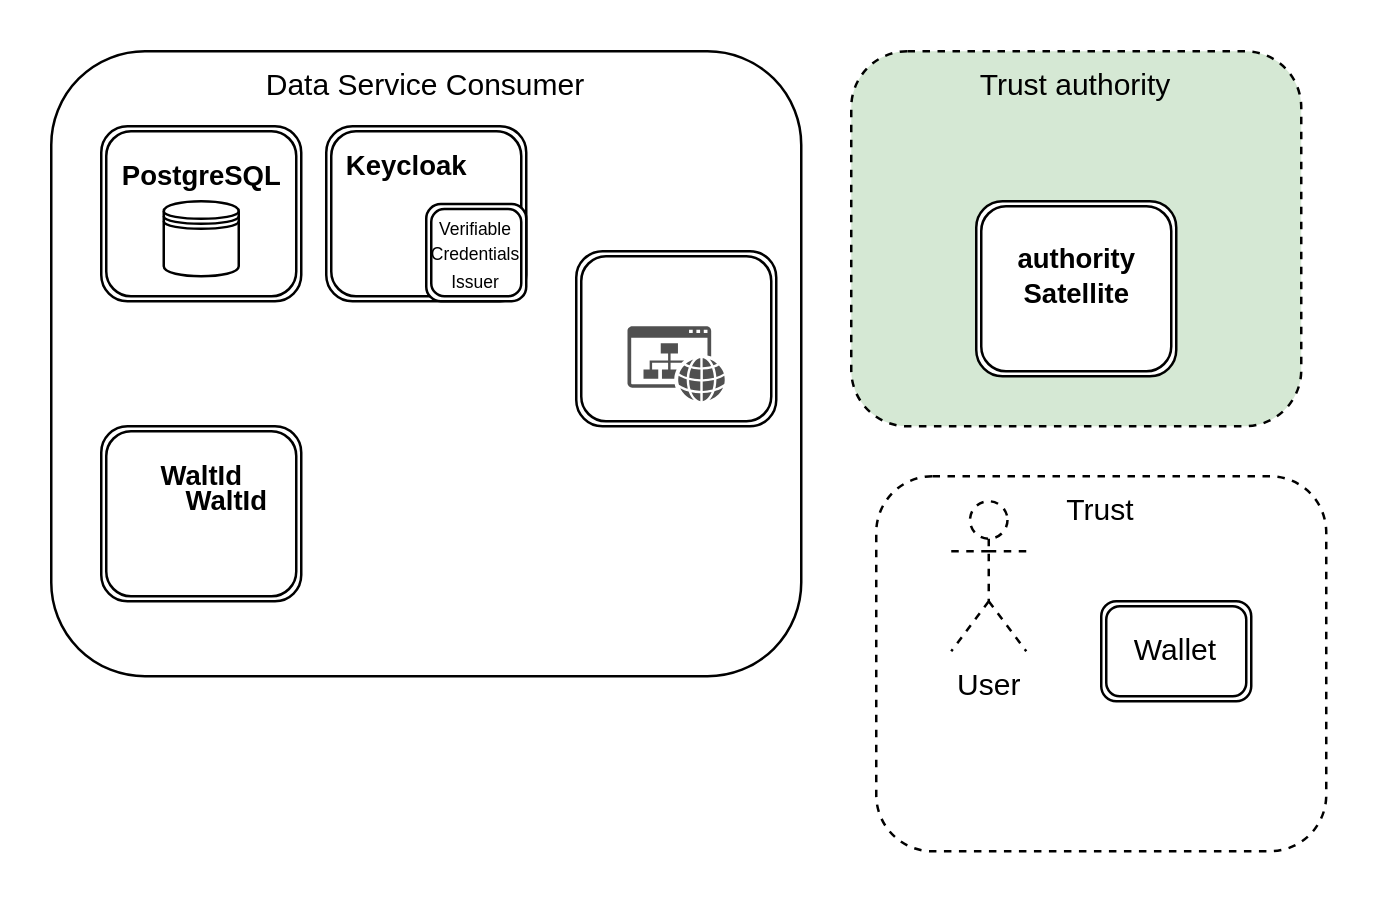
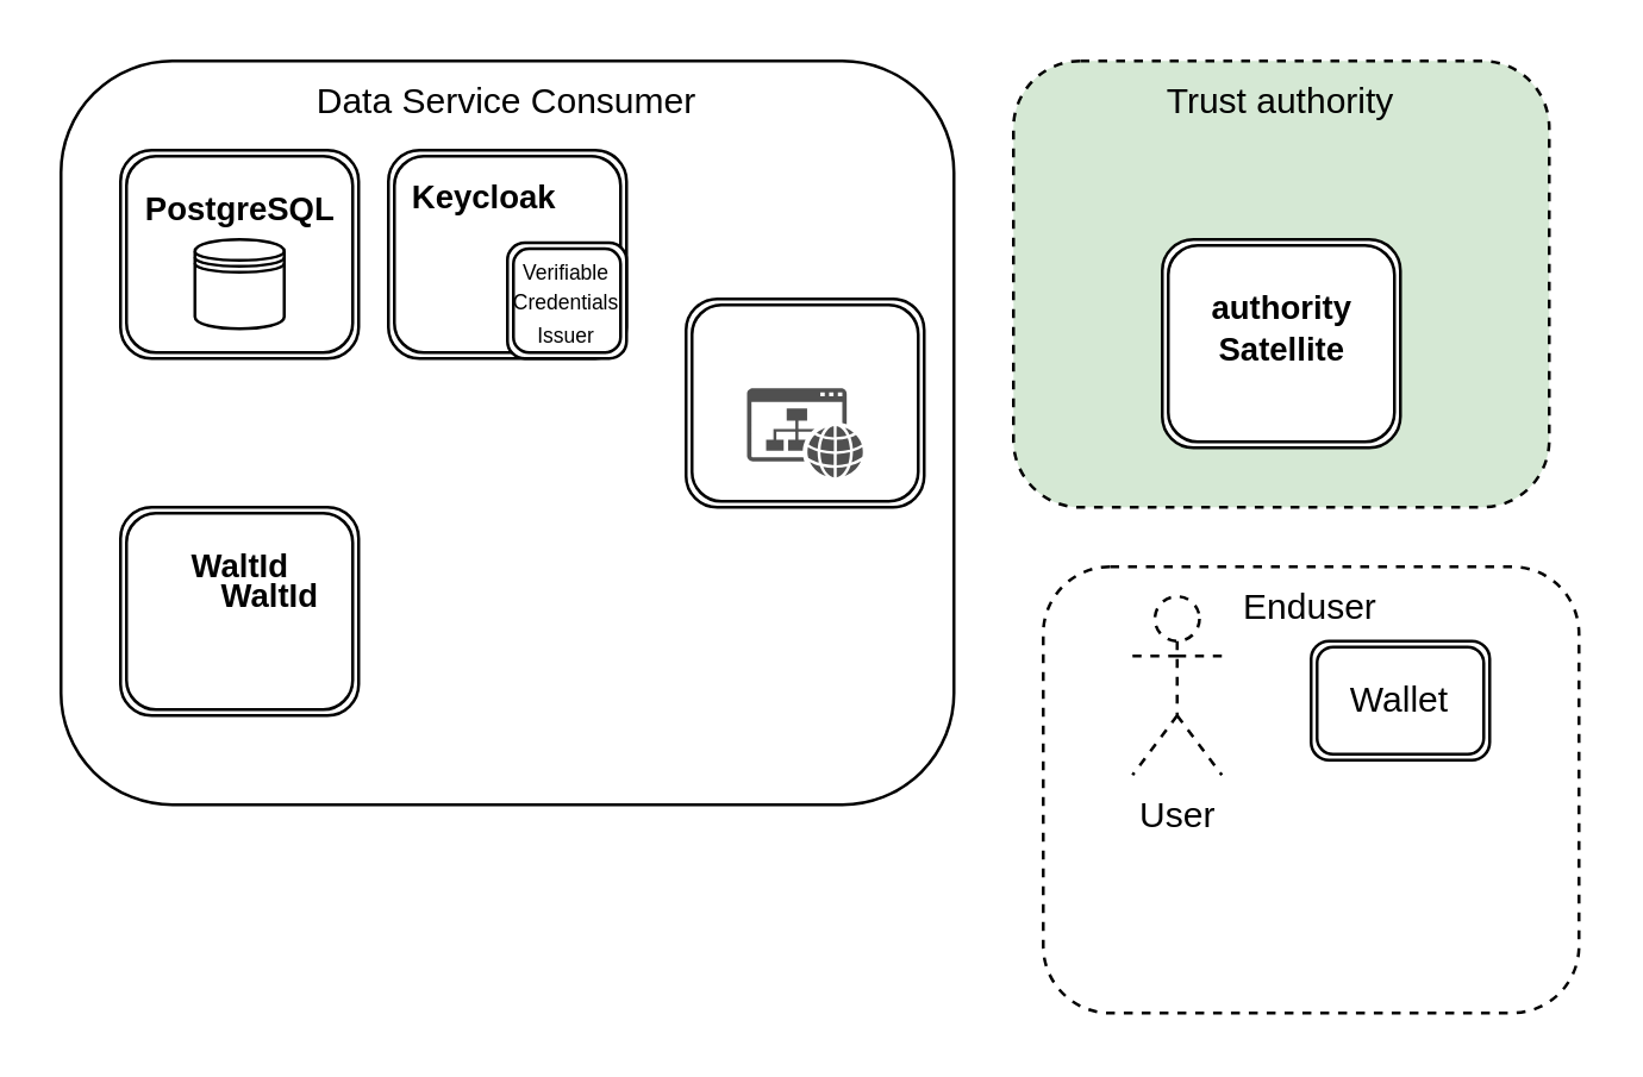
- <mxCell id="2" value="Trust" style="rounded=1;whiteSpace=wrap;html=1;dashed=1;verticalAlign=top;" vertex="1" parent="1"><mxGeometry x="350" y="190" width="180" height="150" as="geometry" /></mxCell>
+ <mxCell id="2" value="Enduser" style="rounded=1;whiteSpace=wrap;html=1;dashed=1;verticalAlign=top;" vertex="1" parent="1"><mxGeometry x="350" y="190" width="180" height="150" as="geometry" /></mxCell>
- <mxCell id="25" value="Wallet" style="shape=ext;double=1;rounded=1;whiteSpace=wrap;html=1;container=0;" vertex="1" parent="1"><mxGeometry x="440" y="240" width="60" height="40" as="geometry" /></mxCell>
+ <mxCell id="25" value="Wallet" style="shape=ext;double=1;rounded=1;whiteSpace=wrap;html=1;container=0;" vertex="1" parent="1"><mxGeometry x="440" y="215" width="60" height="40" as="geometry" /></mxCell>
